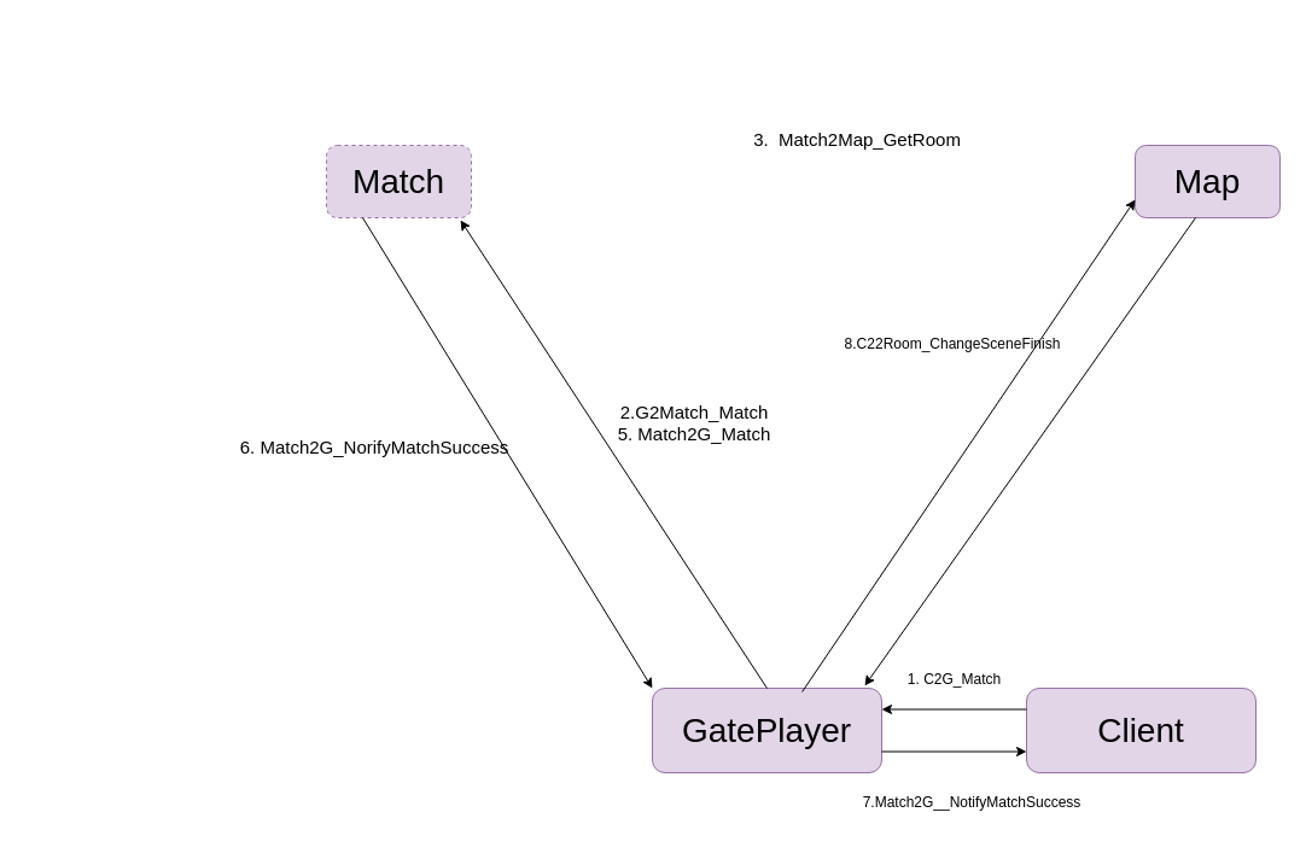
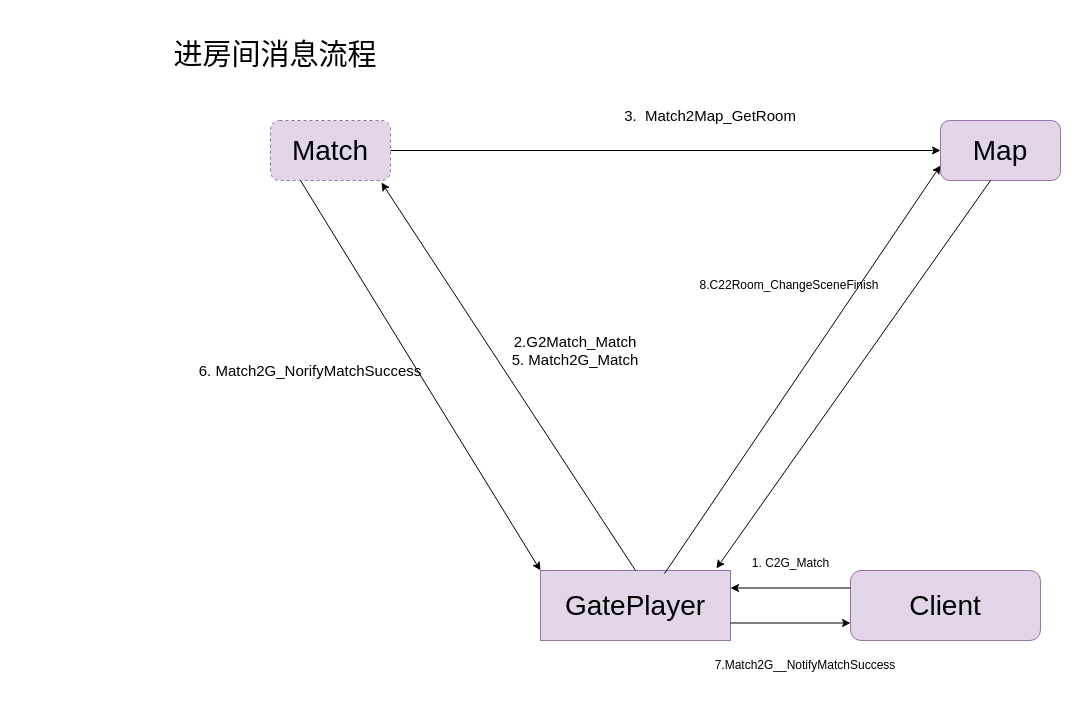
+ <mxCell id="2" value="进房间消息流程" style="text;html=1;align=center;verticalAlign=middle;whiteSpace=wrap;rounded=0;fontSize=29;" vertex="1" parent="1"><mxGeometry x="20" y="20" width="510" height="70" as="geometry" /></mxCell>
+ <mxCell id="3" style="edgeStyle=orthogonalEdgeStyle;rounded=0;orthogonalLoop=1;jettySize=auto;html=1;entryX=0;entryY=0.5;entryDx=0;entryDy=0;" edge="1" parent="1" source="4" target="5"><mxGeometry relative="1" as="geometry" /></mxCell>
- <mxCell id="6" value="GatePlayer" style="rounded=1;whiteSpace=wrap;html=1;fontSize=28;fillColor=#e1d5e7;strokeColor=#9673a6;" vertex="1" parent="1"><mxGeometry x="540" y="570" width="190" height="70" as="geometry" /></mxCell>
+ <mxCell id="6" value="GatePlayer" style="whiteSpace=wrap;html=1;fontSize=28;fillColor=#e1d5e7;strokeColor=#9673a6;rounded=0;" vertex="1" parent="1"><mxGeometry x="540" y="570" width="190" height="70" as="geometry" /></mxCell>
